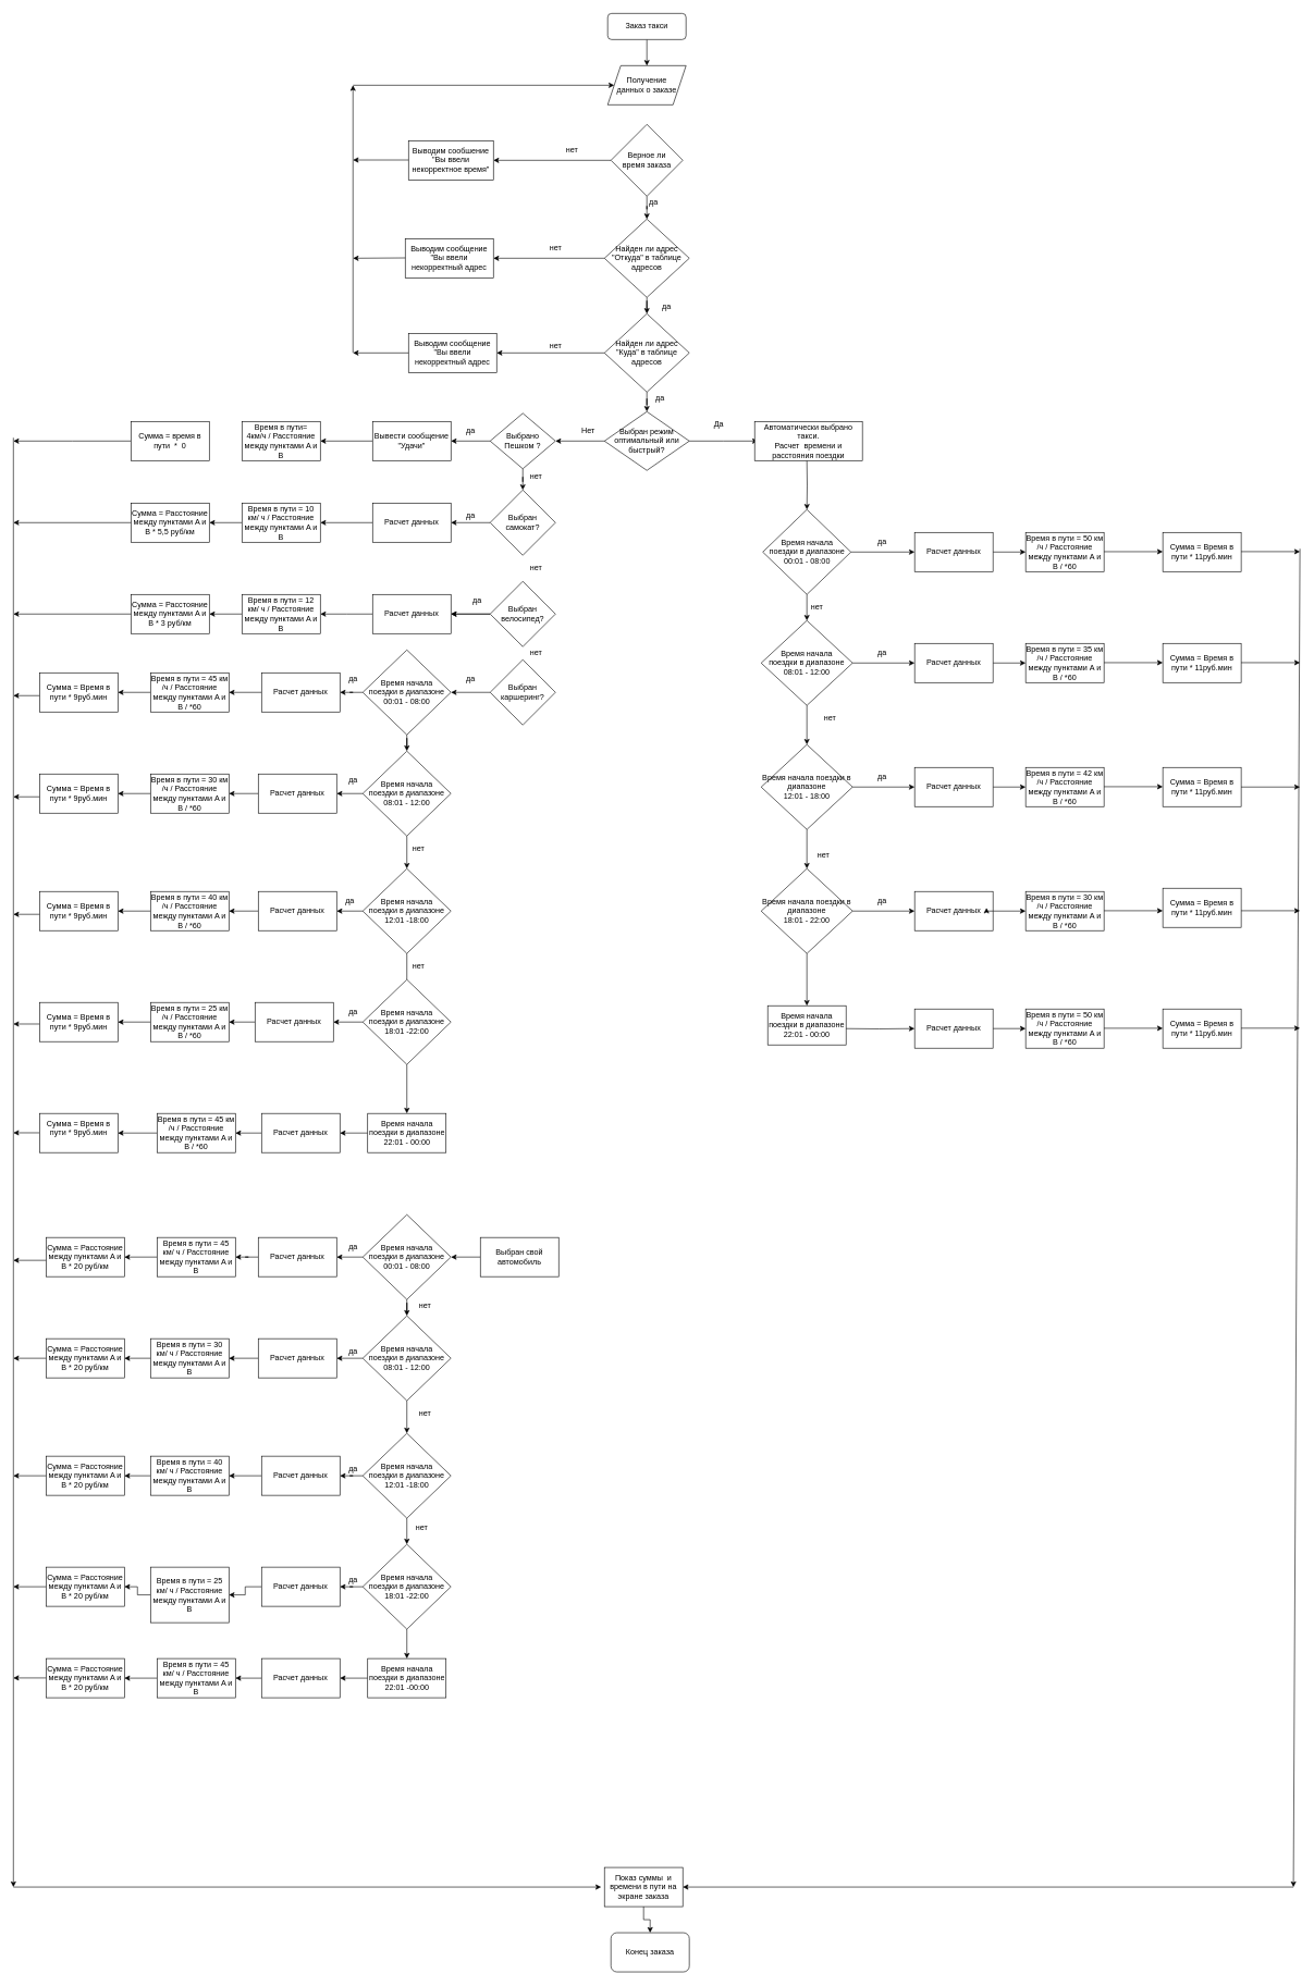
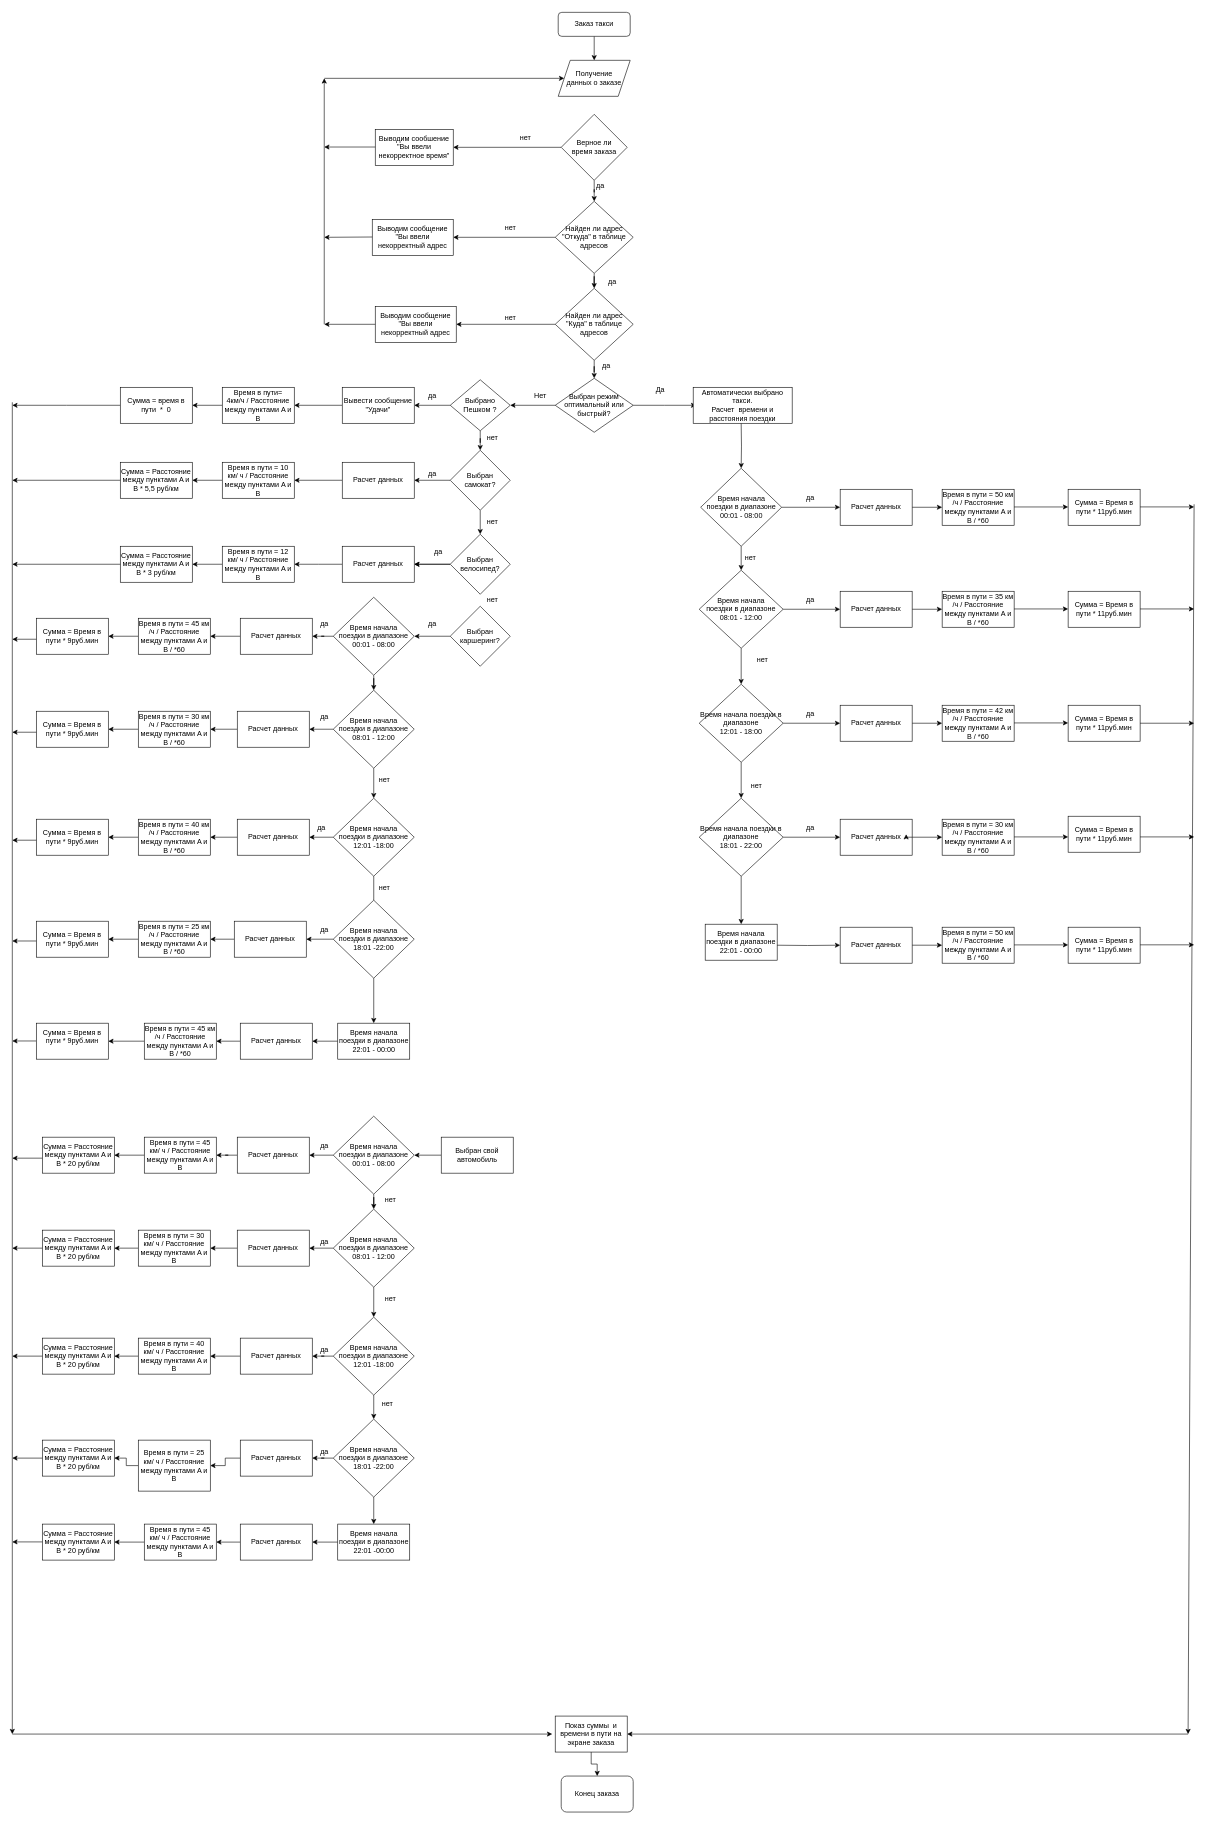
+ <mxCell id="113" value="" style="edgeStyle=orthogonalEdgeStyle;rounded=0;orthogonalLoop=1;jettySize=auto;html=1;" parent="1" source="114" target="116" edge="1"><mxGeometry relative="1" as="geometry" /></mxCell>
+ <mxCell id="53" value="" style="edgeStyle=orthogonalEdgeStyle;rounded=0;orthogonalLoop=1;jettySize=auto;html=1;" parent="1" source="54" target="63" edge="1"><mxGeometry relative="1" as="geometry" /></mxCell>
